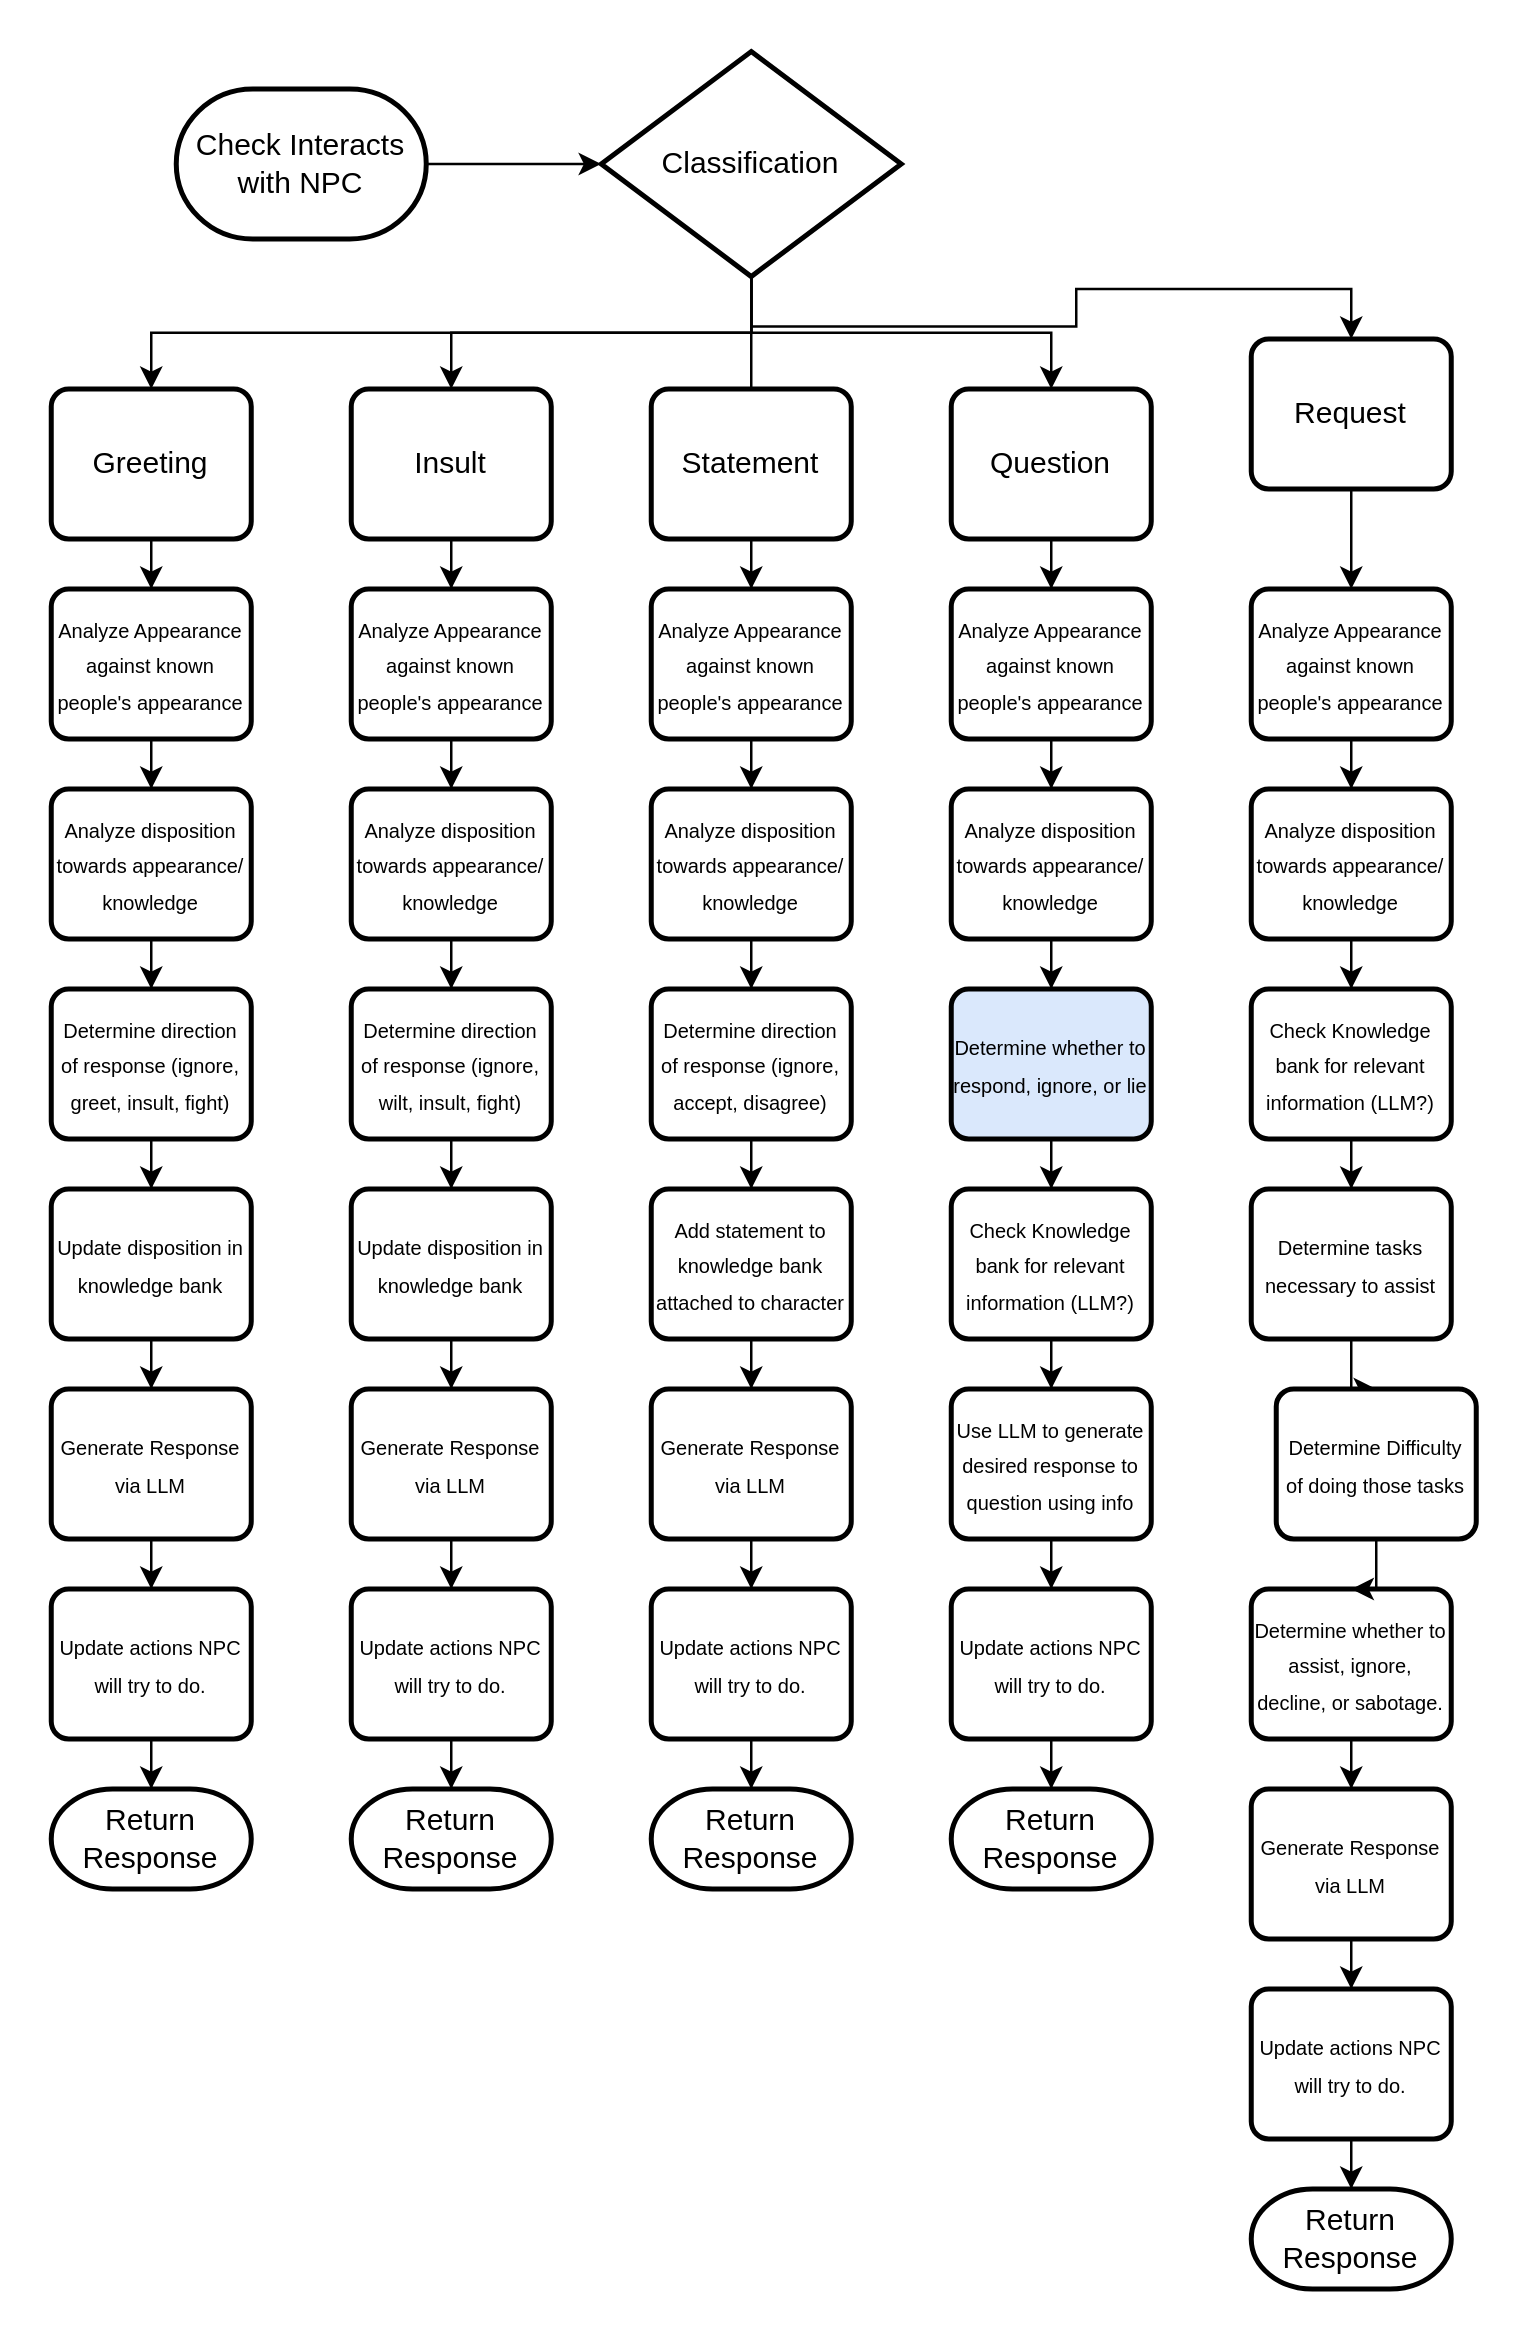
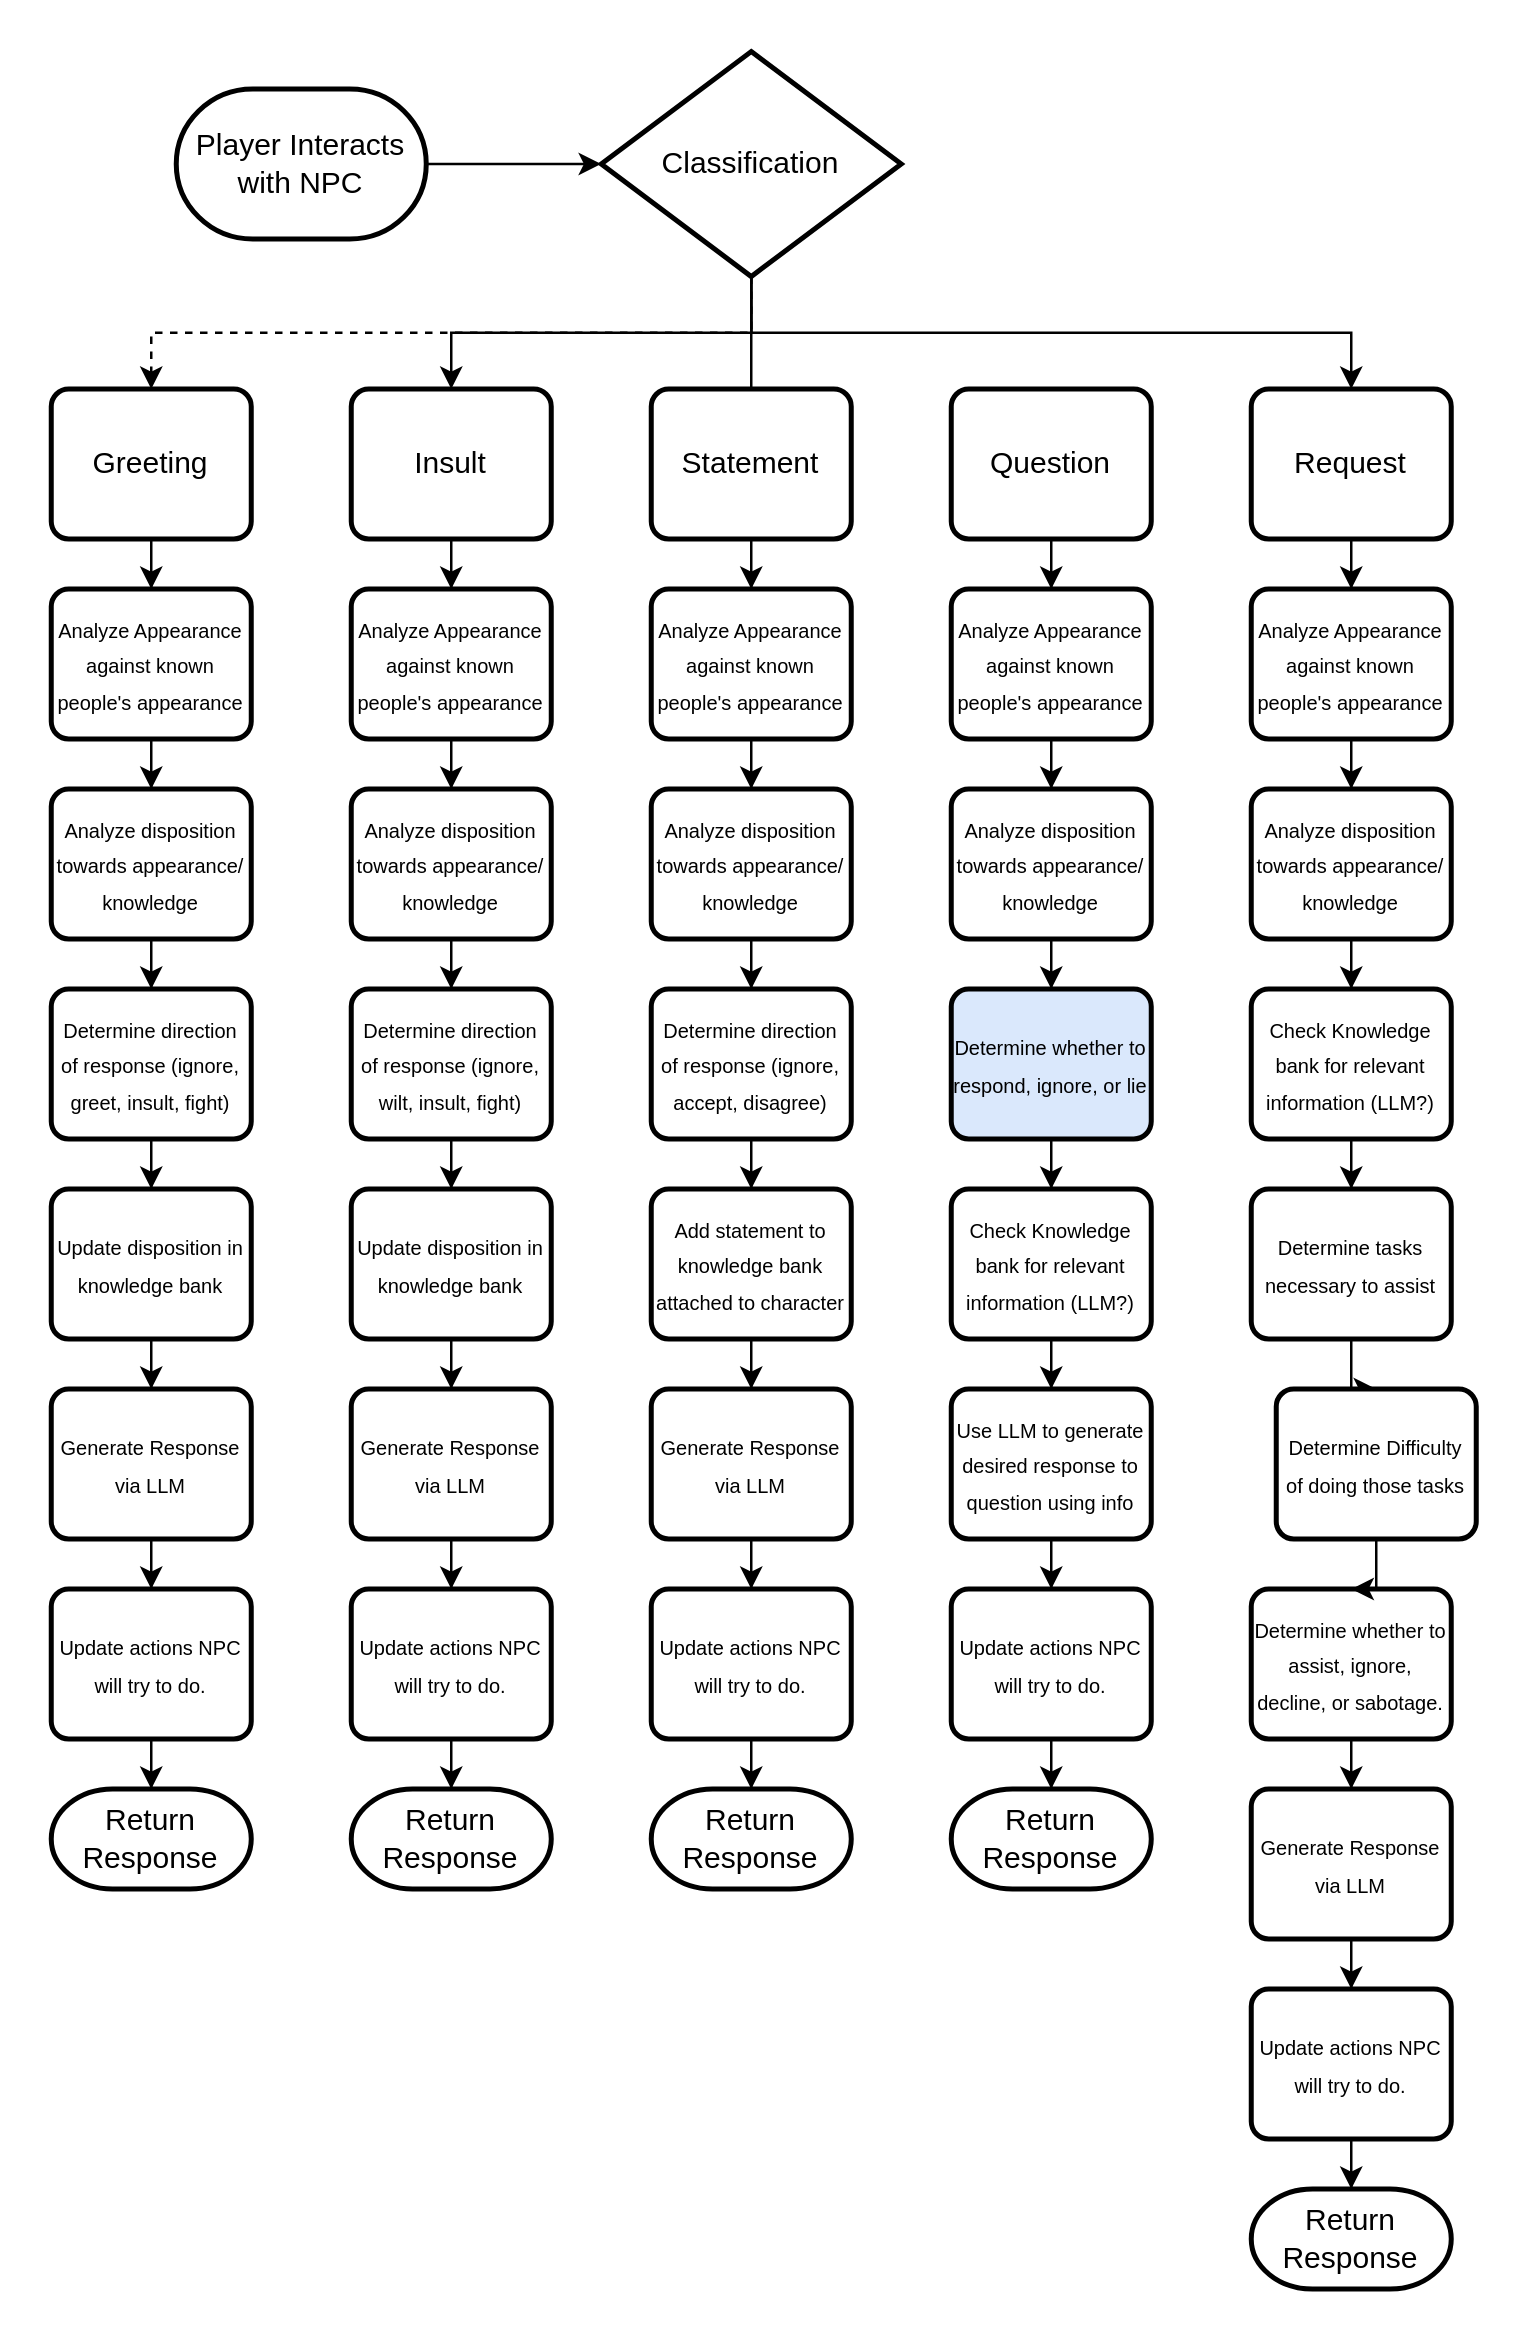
- <mxCell id="3" value="Check Interacts with NPC" style="strokeWidth=2;html=1;shape=mxgraph.flowchart.terminator;whiteSpace=wrap;" vertex="1" parent="1"><mxGeometry x="70" y="35" width="100" height="60" as="geometry" /></mxCell>
+ <mxCell id="3" value="Player Interacts with NPC" style="strokeWidth=2;html=1;shape=mxgraph.flowchart.terminator;whiteSpace=wrap;" vertex="1" parent="1"><mxGeometry x="70" y="35" width="100" height="60" as="geometry" /></mxCell>
- <mxCell id="4" style="edgeStyle=orthogonalEdgeStyle;rounded=0;orthogonalLoop=1;jettySize=auto;html=1;exitX=0.5;exitY=1;exitDx=0;exitDy=0;exitPerimeter=0;entryX=0.5;entryY=0;entryDx=0;entryDy=0;" edge="1" parent="1" source="9" target="11"><mxGeometry relative="1" as="geometry" /></mxCell>
+ <mxCell id="4" style="edgeStyle=orthogonalEdgeStyle;rounded=0;orthogonalLoop=1;jettySize=auto;html=1;exitX=0.5;exitY=1;exitDx=0;exitDy=0;exitPerimeter=0;entryX=0.5;entryY=0;entryDx=0;entryDy=0;dashed=1;" edge="1" parent="1" source="9" target="11"><mxGeometry relative="1" as="geometry" /></mxCell>
- <mxCell id="7" style="edgeStyle=orthogonalEdgeStyle;rounded=0;orthogonalLoop=1;jettySize=auto;html=1;exitX=0.5;exitY=1;exitDx=0;exitDy=0;exitPerimeter=0;entryX=0.5;entryY=0;entryDx=0;entryDy=0;" edge="1" parent="1" source="9" target="17"><mxGeometry relative="1" as="geometry" /></mxCell>
- <mxCell id="19" value="Request" style="rounded=1;whiteSpace=wrap;html=1;absoluteArcSize=1;arcSize=14;strokeWidth=2;" vertex="1" parent="1"><mxGeometry x="500" y="135" width="80" height="60" as="geometry" /></mxCell>
+ <mxCell id="19" value="Request" style="rounded=1;whiteSpace=wrap;html=1;absoluteArcSize=1;arcSize=14;strokeWidth=2;" vertex="1" parent="1"><mxGeometry x="500" y="155" width="80" height="60" as="geometry" /></mxCell>
